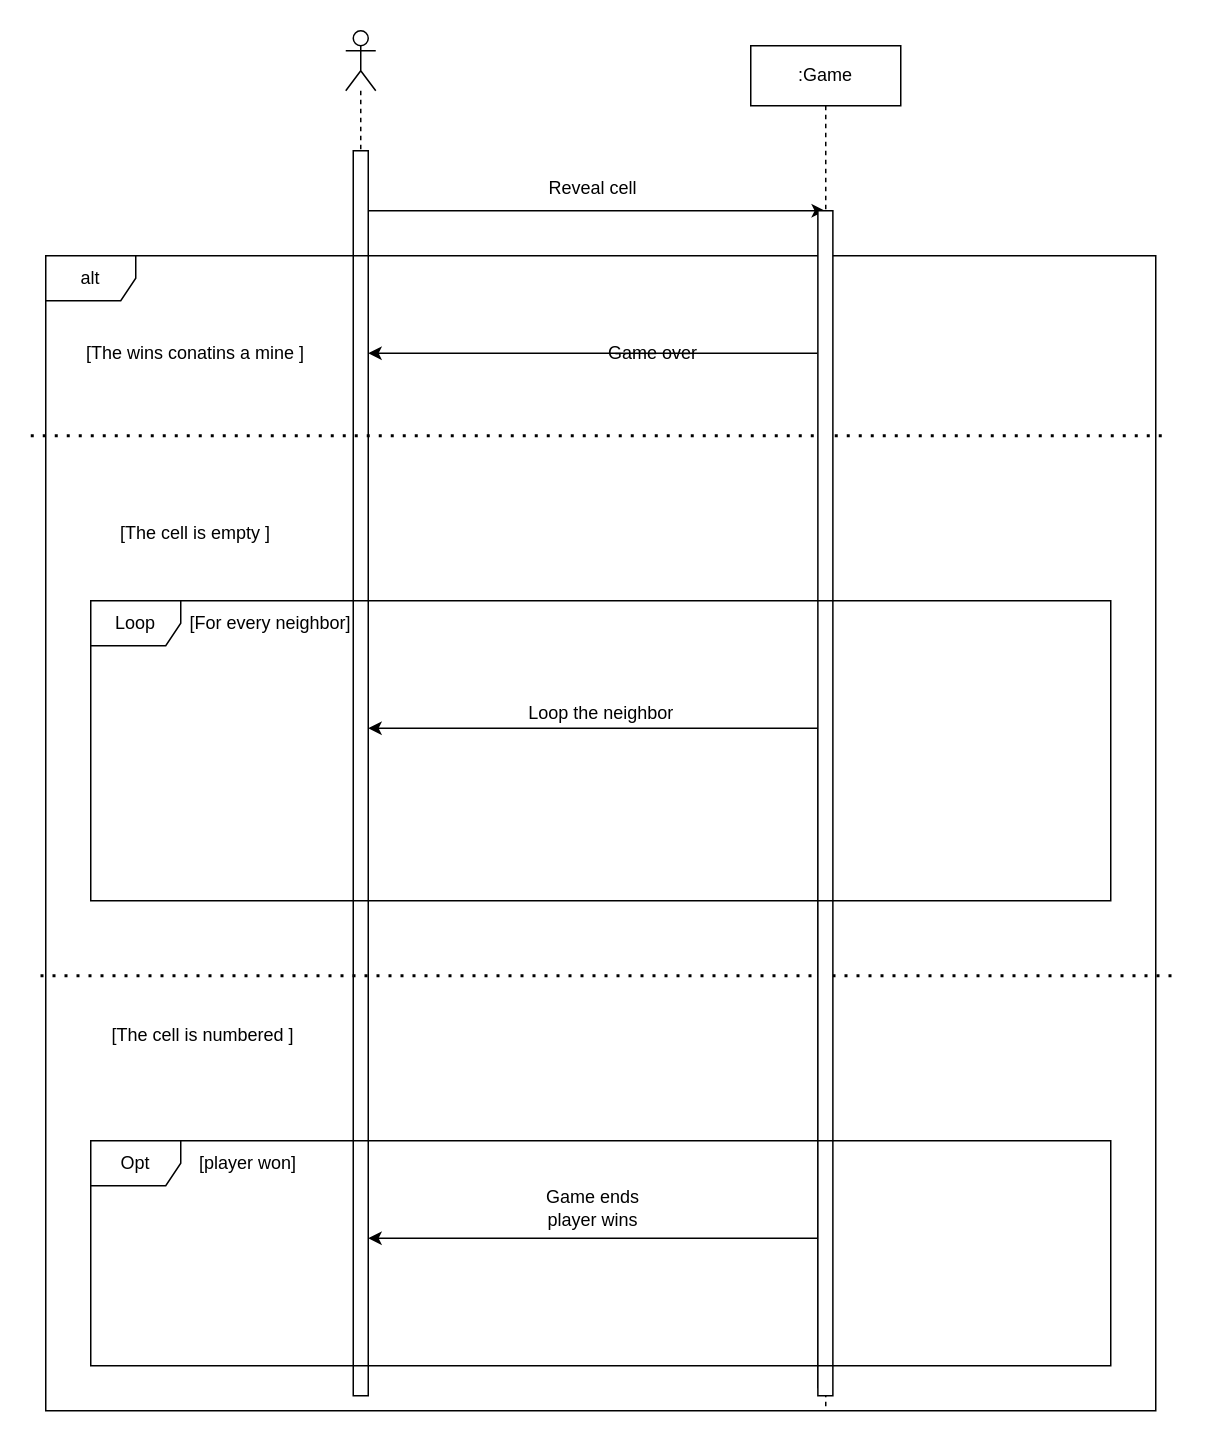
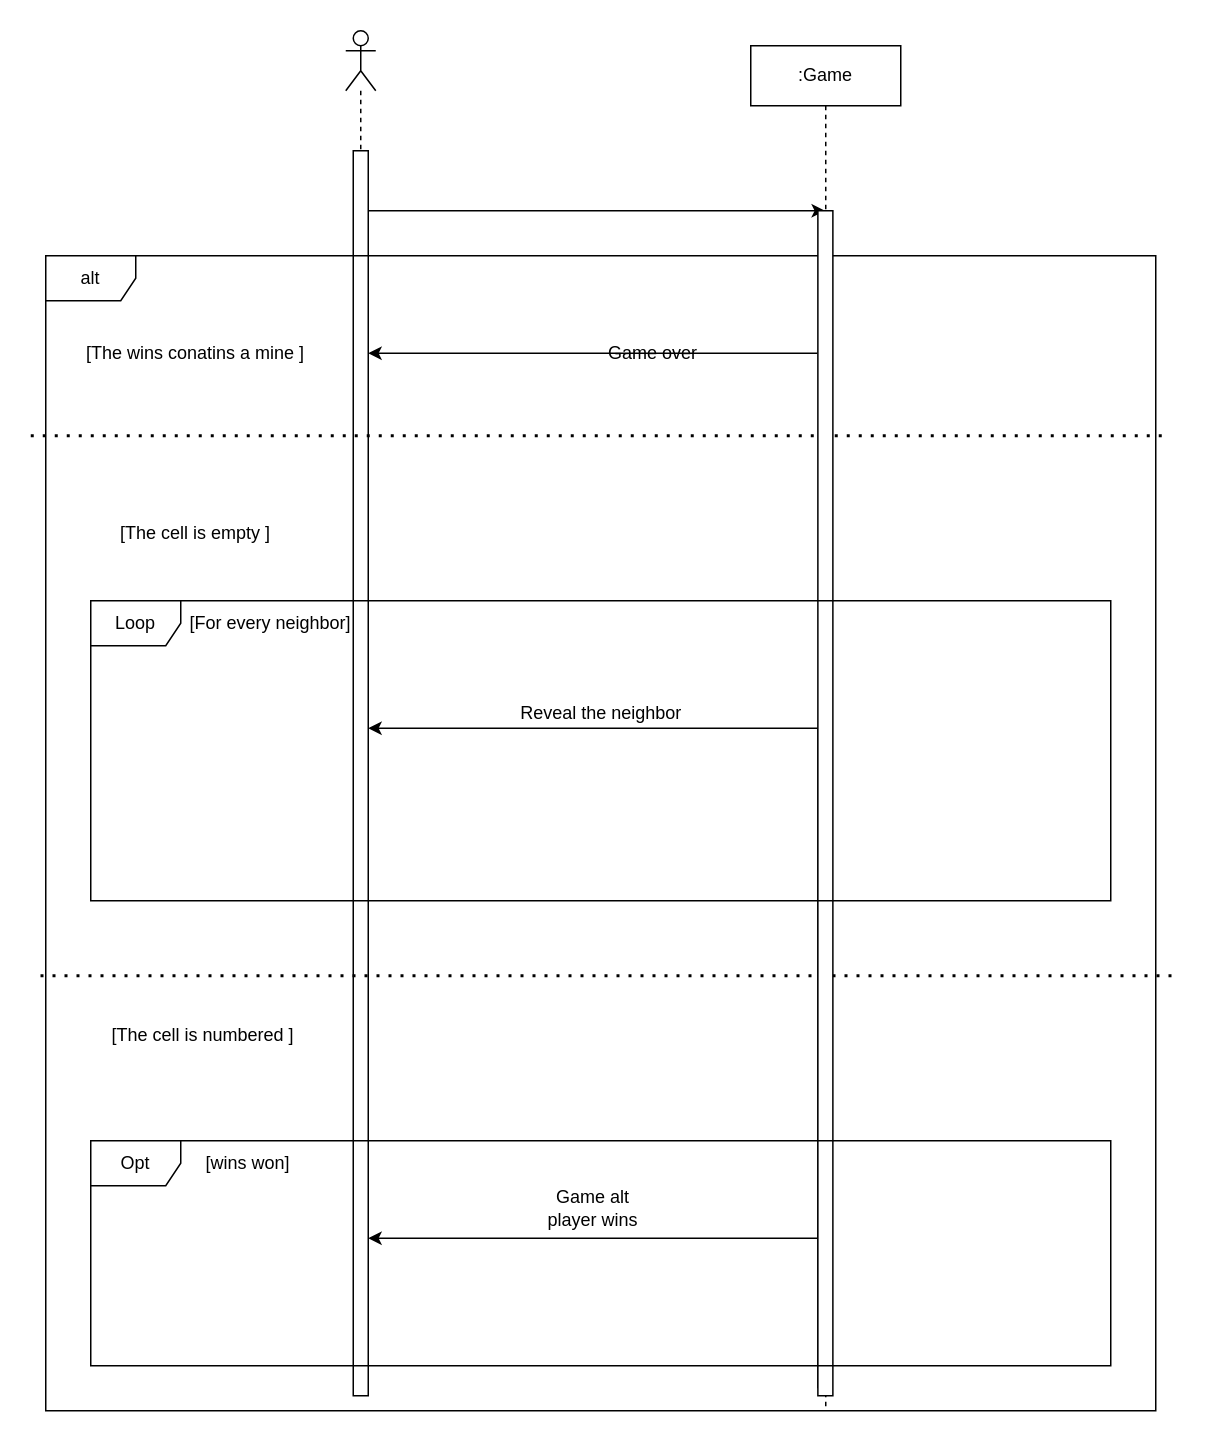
- <mxCell id="13" value="Reveal cell" style="text;html=1;align=center;verticalAlign=middle;whiteSpace=wrap;rounded=0;" parent="1" vertex="1"><mxGeometry x="360" y="110" width="70" height="30" as="geometry" /></mxCell>
- <mxCell id="20" value="Loop the neighbor" style="text;html=1;align=center;verticalAlign=middle;whiteSpace=wrap;rounded=0;" parent="1" vertex="1"><mxGeometry x="343.75" y="460" width="112.5" height="30" as="geometry" /></mxCell>
+ <mxCell id="20" value="Reveal the neighbor" style="text;html=1;align=center;verticalAlign=middle;whiteSpace=wrap;rounded=0;" parent="1" vertex="1"><mxGeometry x="343.75" y="460" width="112.5" height="30" as="geometry" /></mxCell>
- <mxCell id="22" value="[player won]" style="text;html=1;align=center;verticalAlign=middle;whiteSpace=wrap;rounded=0;" parent="1" vertex="1"><mxGeometry x="120" y="760" width="90" height="30" as="geometry" /></mxCell>
+ <mxCell id="22" value="[wins won]" style="text;html=1;align=center;verticalAlign=middle;whiteSpace=wrap;rounded=0;" parent="1" vertex="1"><mxGeometry x="120" y="760" width="90" height="30" as="geometry" /></mxCell>
- <mxCell id="23" value="Game ends player wins" style="text;html=1;align=center;verticalAlign=middle;whiteSpace=wrap;rounded=0;" parent="1" vertex="1"><mxGeometry x="360" y="790" width="70" height="30" as="geometry" /></mxCell>
+ <mxCell id="23" value="Game alt player wins" style="text;html=1;align=center;verticalAlign=middle;whiteSpace=wrap;rounded=0;" parent="1" vertex="1"><mxGeometry x="360" y="790" width="70" height="30" as="geometry" /></mxCell>
